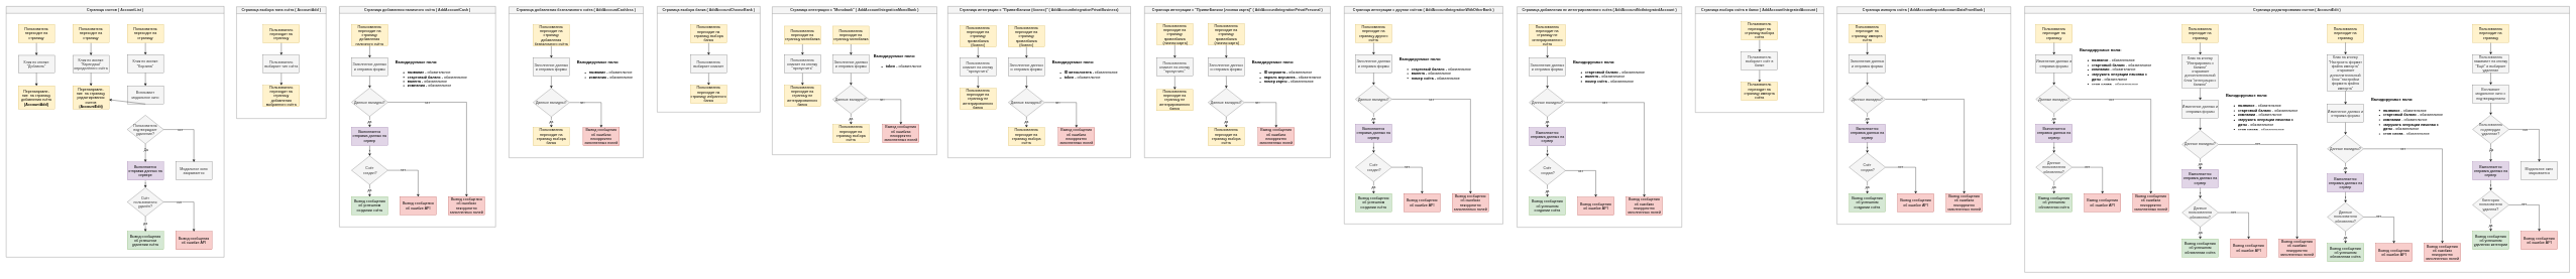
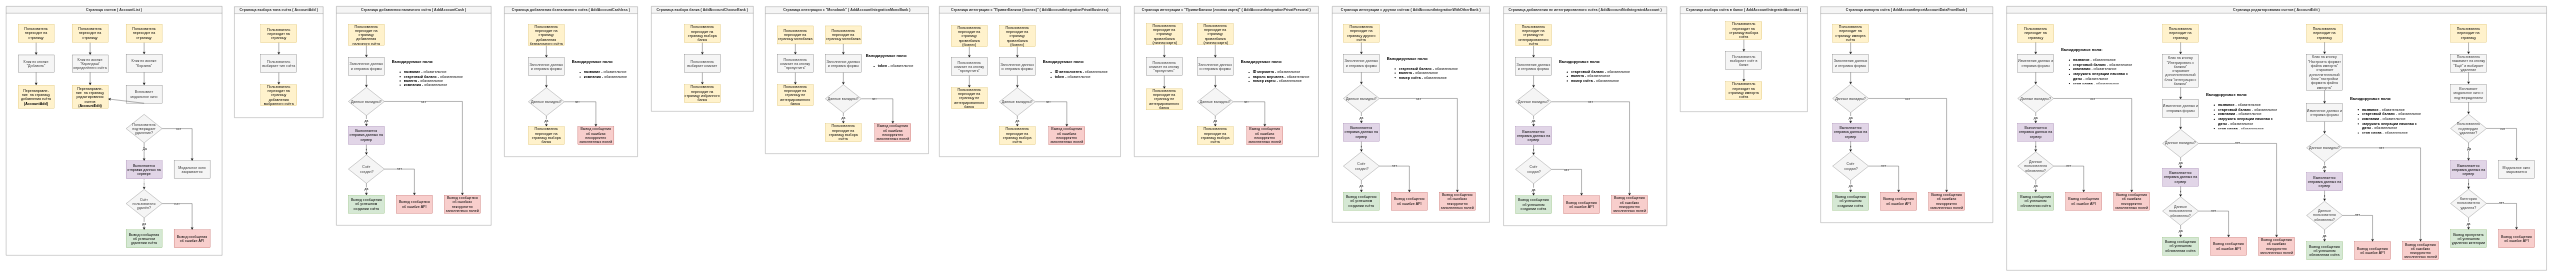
- <mxCell id="4" value="Счёт &lt;br&gt;пользователя удалён?" style="rhombus;whiteSpace=wrap;html=1;rounded=0;strokeColor=#666666;fillColor=#f5f5f5;direction=south;fontColor=#333333;" parent="2" vertex="1"><mxGeometry x="400" y="600" width="120" height="95" as="geometry" /></mxCell>
+ <mxCell id="4" value="Счёт &lt;br&gt;пользователя удалён?" style="rhombus;whiteSpace=wrap;html=1;rounded=0;strokeColor=#666666;fillColor=#f5f5f5;direction=south;fontColor=#333333;" parent="2" vertex="1"><mxGeometry x="400" y="610" width="120" height="95" as="geometry" /></mxCell>
- <mxCell id="53" value="Вывод сообщения об успешном удалении категории" style="rounded=0;whiteSpace=wrap;html=1;fillColor=#d5e8d4;strokeColor=#82b366;" parent="31" vertex="1"><mxGeometry x="1480" y="744.5" width="120" height="60" as="geometry" /></mxCell>
+ <mxCell id="53" value="Вывод пропустить об успешном удалении категории" style="rounded=0;whiteSpace=wrap;html=1;fillColor=#d5e8d4;strokeColor=#82b366;" parent="31" vertex="1"><mxGeometry x="1480" y="744.5" width="120" height="60" as="geometry" /></mxCell>
